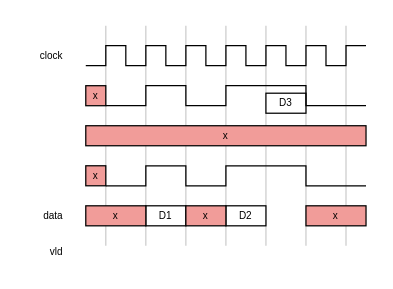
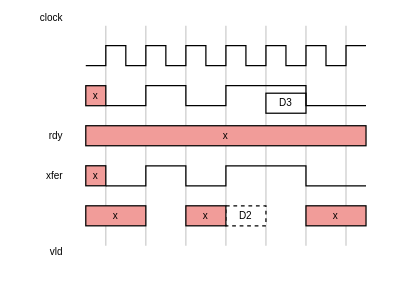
- <mxCell id="12" value="clock" style="text;html=1;strokeColor=none;fillColor=none;align=right;verticalAlign=middle;whiteSpace=wrap;rounded=0;fontSize=8;" parent="1" vertex="1"><mxGeometry x="20" y="36" width="32" height="16" as="geometry" /></mxCell>
+ <mxCell id="12" value="clock" style="text;html=1;strokeColor=none;fillColor=none;align=right;verticalAlign=middle;whiteSpace=wrap;rounded=0;fontSize=8;" parent="1" vertex="1"><mxGeometry x="20" y="6" width="32" height="16" as="geometry" /></mxCell>
+ <mxCell id="18" value="rdy" style="text;html=1;strokeColor=none;fillColor=none;align=right;verticalAlign=middle;whiteSpace=wrap;rounded=0;fontSize=8;" parent="1" vertex="1"><mxGeometry x="20" y="100" width="32" height="16" as="geometry" /></mxCell>
+ <mxCell id="19" value="xfer" style="text;html=1;strokeColor=none;fillColor=none;align=right;verticalAlign=middle;whiteSpace=wrap;rounded=0;fontSize=8;" parent="1" vertex="1"><mxGeometry x="20" y="132" width="32" height="16" as="geometry" /></mxCell>
- <mxCell id="14" value="data" style="text;html=1;strokeColor=none;fillColor=none;align=right;verticalAlign=middle;whiteSpace=wrap;rounded=0;fontSize=8;" parent="1" vertex="1"><mxGeometry x="20" y="164" width="32" height="16" as="geometry" /></mxCell>
- <mxCell id="10" value="D1" style="rounded=0;whiteSpace=wrap;html=1;fontSize=8;strokeColor=#000000;strokeWidth=1;fillColor=#FFFFFF;" parent="1" vertex="1"><mxGeometry x="116" y="164" width="32" height="16" as="geometry" /></mxCell>
- <mxCell id="11" value="D2" style="rounded=0;whiteSpace=wrap;html=1;fontSize=8;strokeColor=#000000;strokeWidth=1;fillColor=#FFFFFF;" parent="1" vertex="1"><mxGeometry x="180" y="164" width="32" height="16" as="geometry" /></mxCell>
+ <mxCell id="11" value="D2" style="rounded=0;whiteSpace=wrap;html=1;fontSize=8;strokeColor=#000000;strokeWidth=1;fillColor=#FFFFFF;dashed=1;" parent="1" vertex="1"><mxGeometry x="180" y="164" width="32" height="16" as="geometry" /></mxCell>
